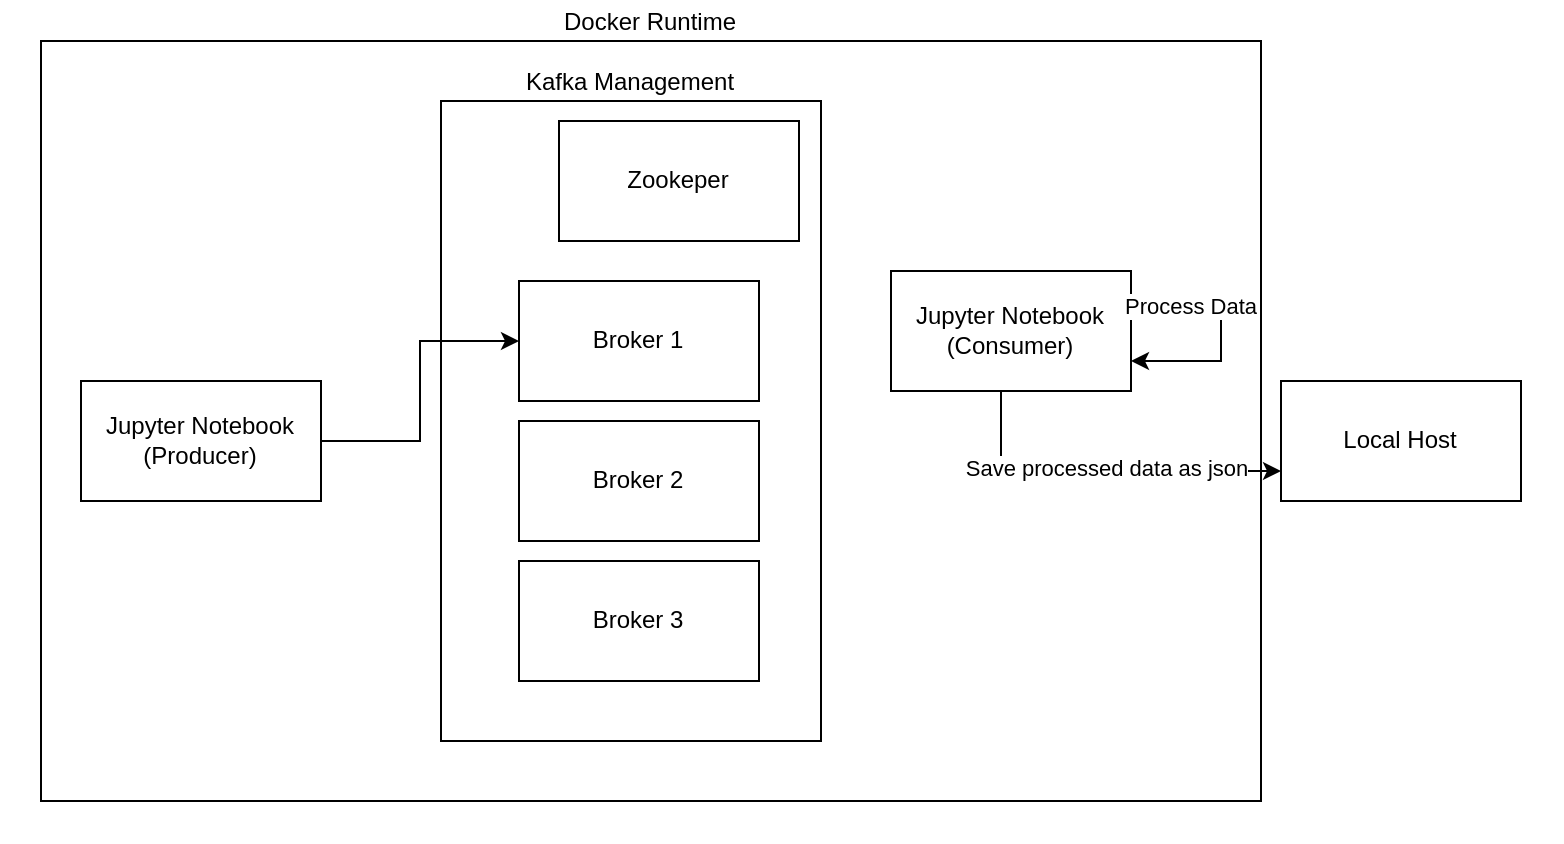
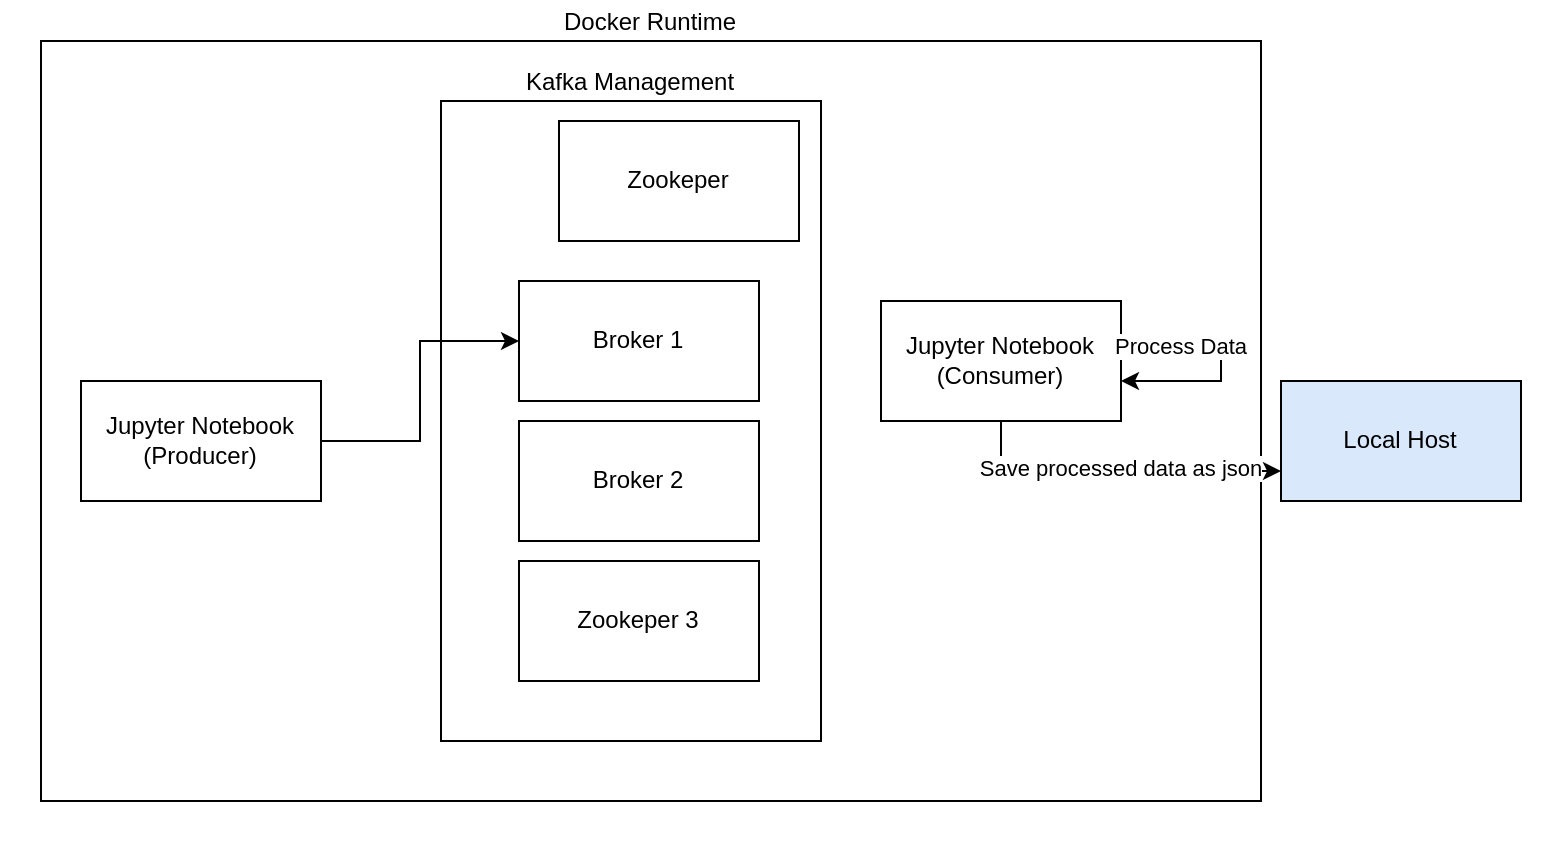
- <mxCell id="8" value="Jupyter Notebook (Consumer)" style="rounded=0;whiteSpace=wrap;html=1;labelPosition=center;verticalLabelPosition=middle;align=center;verticalAlign=middle;" vertex="1" parent="1"><mxGeometry x="445" y="135" width="120" height="60" as="geometry" /></mxCell>
+ <mxCell id="8" value="Jupyter Notebook (Consumer)" style="rounded=0;whiteSpace=wrap;html=1;labelPosition=center;verticalLabelPosition=middle;align=center;verticalAlign=middle;" vertex="1" parent="1"><mxGeometry x="440" y="150" width="120" height="60" as="geometry" /></mxCell>
- <mxCell id="13" value="Local Host" style="rounded=0;whiteSpace=wrap;html=1;" vertex="1" parent="1"><mxGeometry x="640" y="190" width="120" height="60" as="geometry" /></mxCell>
+ <mxCell id="13" value="Local Host" style="rounded=0;whiteSpace=wrap;html=1;fillColor=#dae8fc;" vertex="1" parent="1"><mxGeometry x="640" y="190" width="120" height="60" as="geometry" /></mxCell>
- <mxCell id="12" value="Broker 3" style="rounded=0;whiteSpace=wrap;html=1;labelPosition=center;verticalLabelPosition=middle;align=center;verticalAlign=middle;" vertex="1" parent="1"><mxGeometry x="259" y="280" width="120" height="60" as="geometry" /></mxCell>
+ <mxCell id="12" value="Zookeper 3" style="rounded=0;whiteSpace=wrap;html=1;labelPosition=center;verticalLabelPosition=middle;align=center;verticalAlign=middle;" vertex="1" parent="1"><mxGeometry x="259" y="280" width="120" height="60" as="geometry" /></mxCell>
